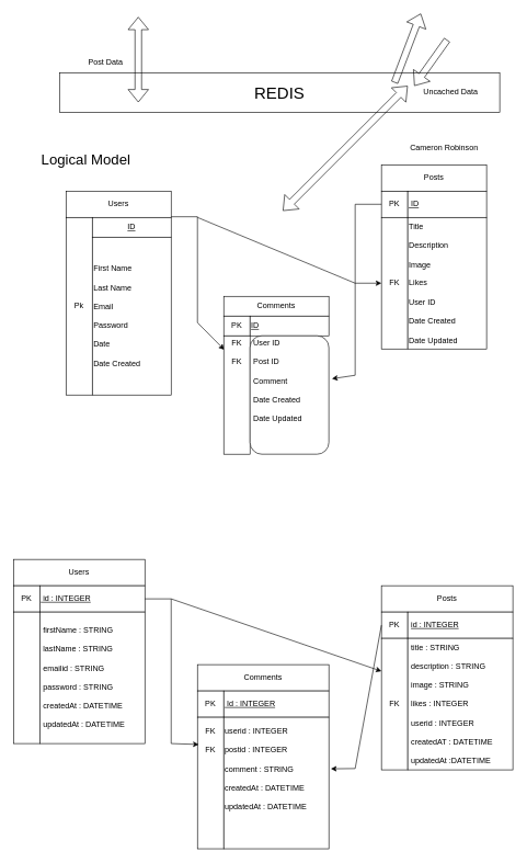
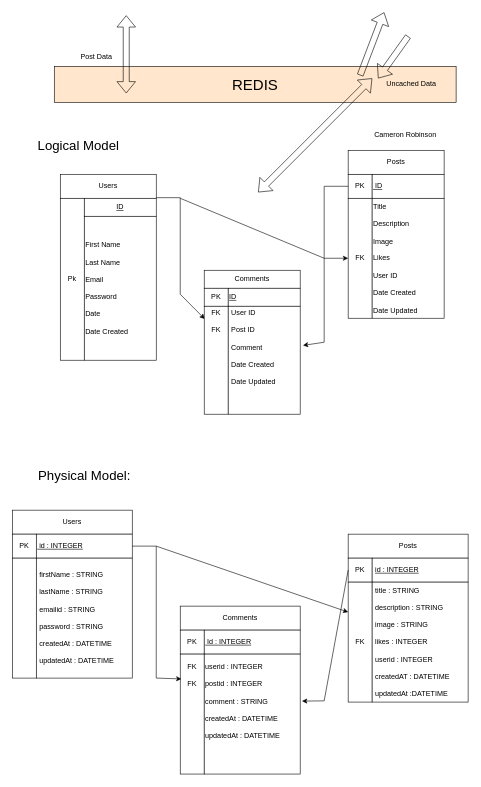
- <mxCell id="40" value="&lt;font style=&quot;font-size: 25px;&quot;&gt;REDIS&lt;/font&gt;" style="rounded=0;whiteSpace=wrap;html=1;" vertex="1" parent="1"><mxGeometry x="90" y="110" width="670" height="60" as="geometry" /></mxCell>
+ <mxCell id="40" value="&lt;font style=&quot;font-size: 25px;&quot;&gt;REDIS&lt;/font&gt;" style="rounded=0;whiteSpace=wrap;html=1;fillColor=#ffe6cc;" vertex="1" parent="1"><mxGeometry x="90" y="110" width="670" height="60" as="geometry" /></mxCell>
- <mxCell id="11" value="&amp;nbsp;User ID&lt;div&gt;&lt;br&gt;&lt;/div&gt;&lt;div&gt;&amp;nbsp;Post ID&lt;/div&gt;&lt;div&gt;&lt;br&gt;&lt;/div&gt;&lt;div&gt;&amp;nbsp;Comment&lt;/div&gt;&lt;div&gt;&lt;br&gt;&lt;/div&gt;&lt;div&gt;&amp;nbsp;Date Created&lt;/div&gt;&lt;div&gt;&lt;br&gt;&lt;/div&gt;&lt;div&gt;&amp;nbsp;Date Updated&lt;/div&gt;&lt;div&gt;&lt;br&gt;&lt;/div&gt;&lt;div&gt;&lt;br&gt;&lt;/div&gt;&lt;div&gt;&lt;br&gt;&lt;/div&gt;" style="whiteSpace=wrap;html=1;align=left;rounded=1;" vertex="1" parent="1"><mxGeometry x="380" y="510" width="120" height="180" as="geometry" /></mxCell>
+ <mxCell id="11" value="&amp;nbsp;User ID&lt;div&gt;&lt;br&gt;&lt;/div&gt;&lt;div&gt;&amp;nbsp;Post ID&lt;/div&gt;&lt;div&gt;&lt;br&gt;&lt;/div&gt;&lt;div&gt;&amp;nbsp;Comment&lt;/div&gt;&lt;div&gt;&lt;br&gt;&lt;/div&gt;&lt;div&gt;&amp;nbsp;Date Created&lt;/div&gt;&lt;div&gt;&lt;br&gt;&lt;/div&gt;&lt;div&gt;&amp;nbsp;Date Updated&lt;/div&gt;&lt;div&gt;&lt;br&gt;&lt;/div&gt;&lt;div&gt;&lt;br&gt;&lt;/div&gt;&lt;div&gt;&lt;br&gt;&lt;/div&gt;" style="rounded=0;whiteSpace=wrap;html=1;align=left;" vertex="1" parent="1"><mxGeometry x="380" y="510" width="120" height="180" as="geometry" /></mxCell>
+ <mxCell id="37" value="&lt;font style=&quot;font-size: 22px;&quot;&gt;Physical Model:&lt;/font&gt;" style="text;html=1;align=center;verticalAlign=middle;resizable=0;points=[];autosize=1;strokeColor=none;fillColor=none;" vertex="1" parent="1"><mxGeometry x="50" y="773" width="180" height="40" as="geometry" /></mxCell>
